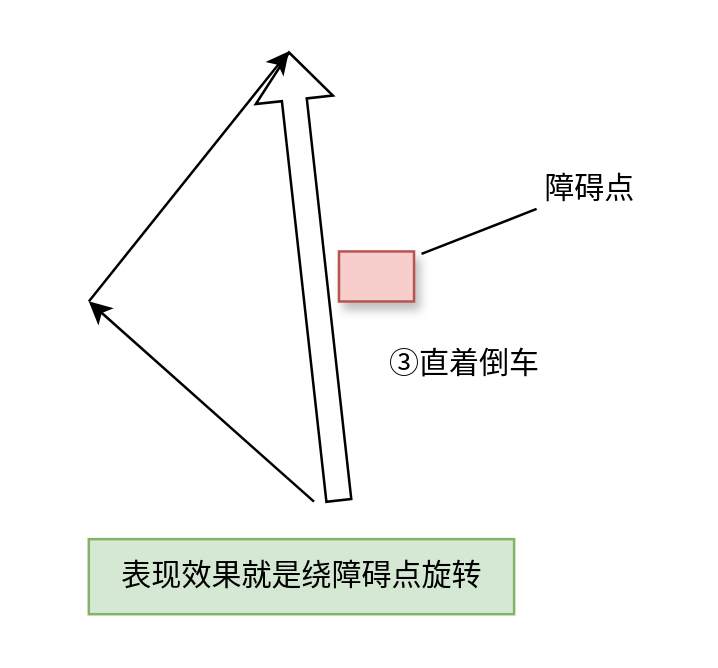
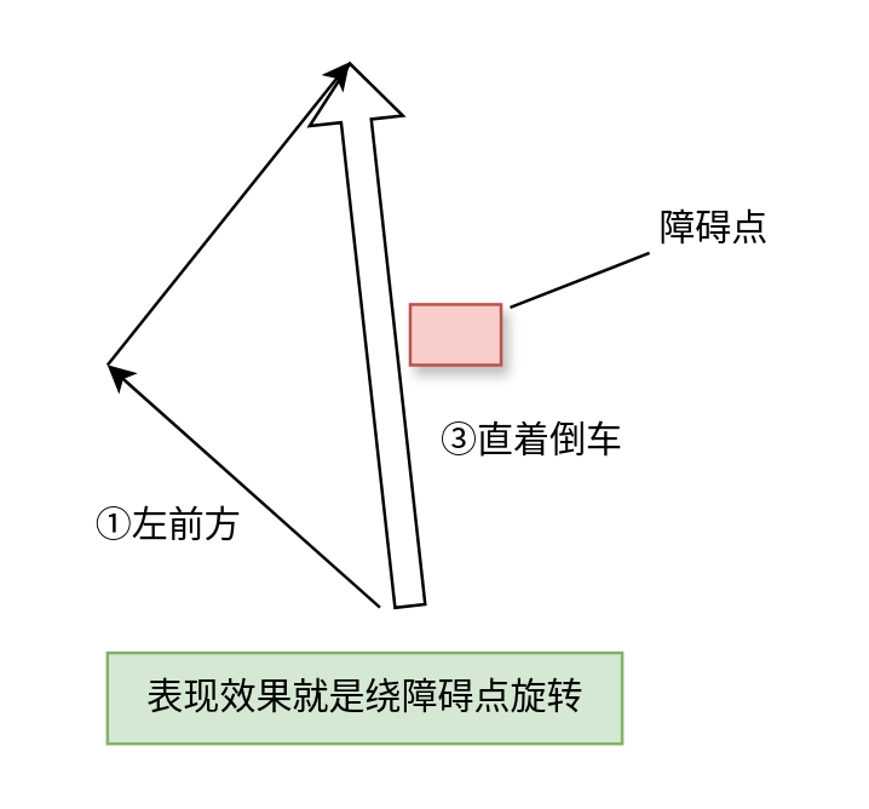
- <mxCell id="6" value="③直着倒车" style="text;html=1;align=center;verticalAlign=middle;resizable=0;points=[];autosize=1;strokeColor=none;fillColor=none;" vertex="1" parent="1"><mxGeometry x="145" y="130" width="80" height="30" as="geometry" /></mxCell>
+ <mxCell id="6" value="③直着倒车" style="text;html=1;align=center;verticalAlign=middle;resizable=0;points=[];autosize=1;strokeColor=none;fillColor=none;" vertex="1" parent="1"><mxGeometry x="135" y="130" width="80" height="30" as="geometry" /></mxCell>
+ <mxCell id="4" value="①左前方" style="text;html=1;align=center;verticalAlign=middle;resizable=0;points=[];autosize=1;strokeColor=none;fillColor=none;" vertex="1" parent="1"><mxGeometry x="20" y="158" width="70" height="30" as="geometry" /></mxCell>
